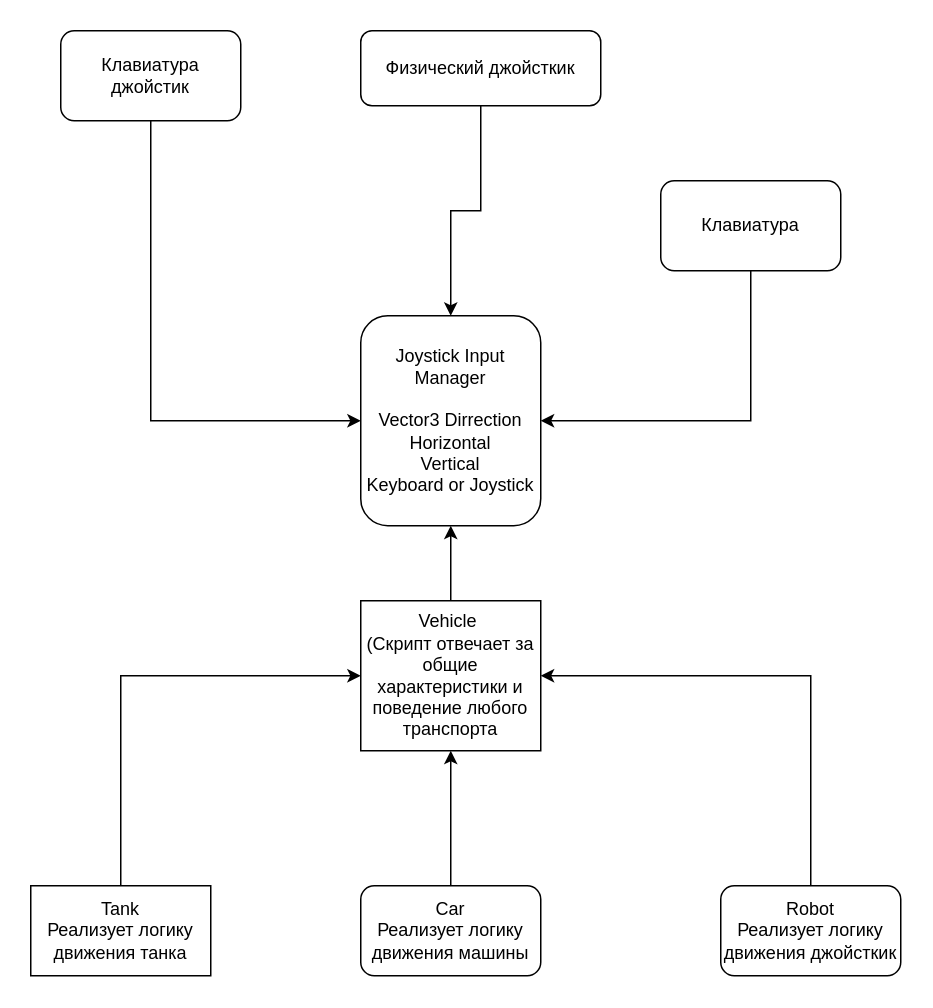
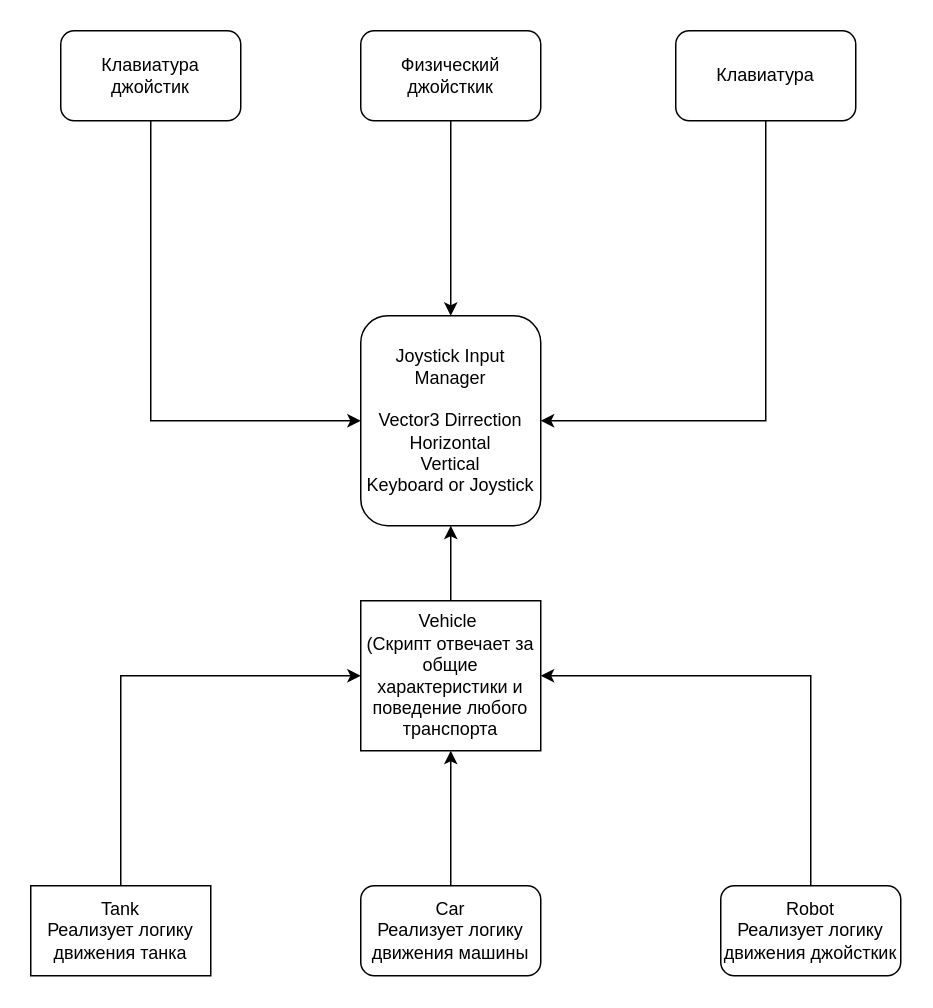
- <mxCell id="6" value="Физический джойсткик" style="rounded=1;whiteSpace=wrap;html=1;" vertex="1" parent="1"><mxGeometry x="240" y="20" width="160" height="50" as="geometry" /></mxCell>
+ <mxCell id="6" value="Физический джойсткик" style="rounded=1;whiteSpace=wrap;html=1;" vertex="1" parent="1"><mxGeometry x="240" y="20" width="120" height="60" as="geometry" /></mxCell>
- <mxCell id="8" value="Клавиатура" style="rounded=1;whiteSpace=wrap;html=1;" vertex="1" parent="1"><mxGeometry x="440" y="120" width="120" height="60" as="geometry" /></mxCell>
+ <mxCell id="8" value="Клавиатура" style="rounded=1;whiteSpace=wrap;html=1;" vertex="1" parent="1"><mxGeometry x="450" y="20" width="120" height="60" as="geometry" /></mxCell>
